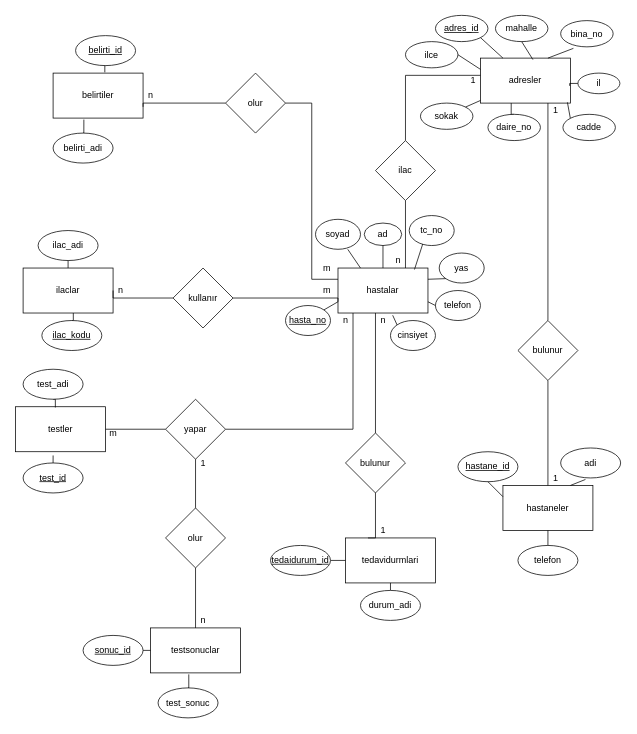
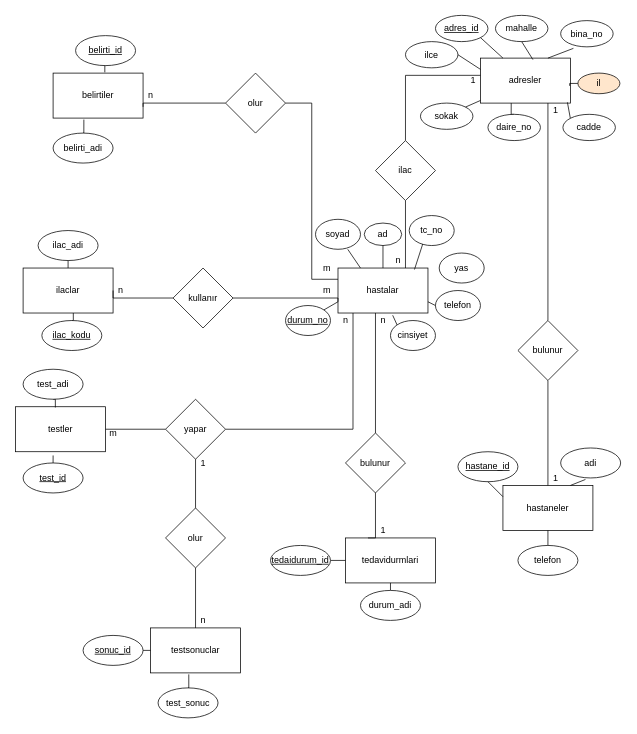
- <mxCell id="81" value="il" style="ellipse;whiteSpace=wrap;html=1;fontStyle=0" parent="1" vertex="1"><mxGeometry x="770" y="97" width="56" height="27.5" as="geometry" /></mxCell>
+ <mxCell id="81" value="il" style="ellipse;whiteSpace=wrap;html=1;fontStyle=0;fillColor=#ffe6cc;" parent="1" vertex="1"><mxGeometry x="770" y="97" width="56" height="27.5" as="geometry" /></mxCell>
- <mxCell id="100" value="" style="endArrow=none;html=1;exitX=1;exitY=0.25;exitDx=0;exitDy=0;entryX=0;entryY=1;entryDx=0;entryDy=0;" edge="1" parent="1" source="3" target="92"><mxGeometry width="50" height="50" relative="1" as="geometry"><mxPoint x="491.213" y="472.858" as="sourcePoint" /><mxPoint x="510" y="462" as="targetPoint" /></mxGeometry></mxCell>
- <mxCell id="90" value="hasta_no" style="ellipse;whiteSpace=wrap;html=1;fontStyle=4" vertex="1" parent="1"><mxGeometry x="380" y="407" width="60" height="40" as="geometry" /></mxCell>
+ <mxCell id="90" value="durum_no" style="ellipse;whiteSpace=wrap;html=1;fontStyle=4" vertex="1" parent="1"><mxGeometry x="380" y="407" width="60" height="40" as="geometry" /></mxCell>
